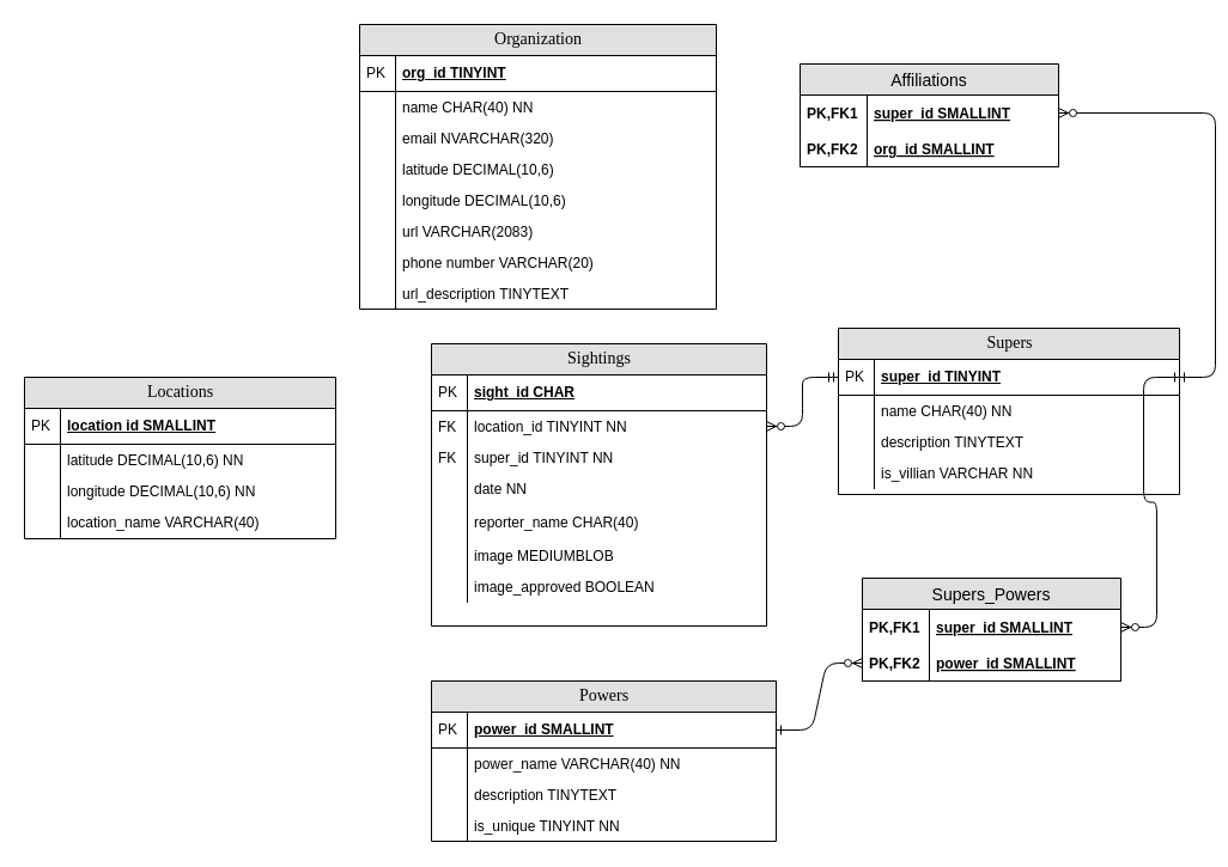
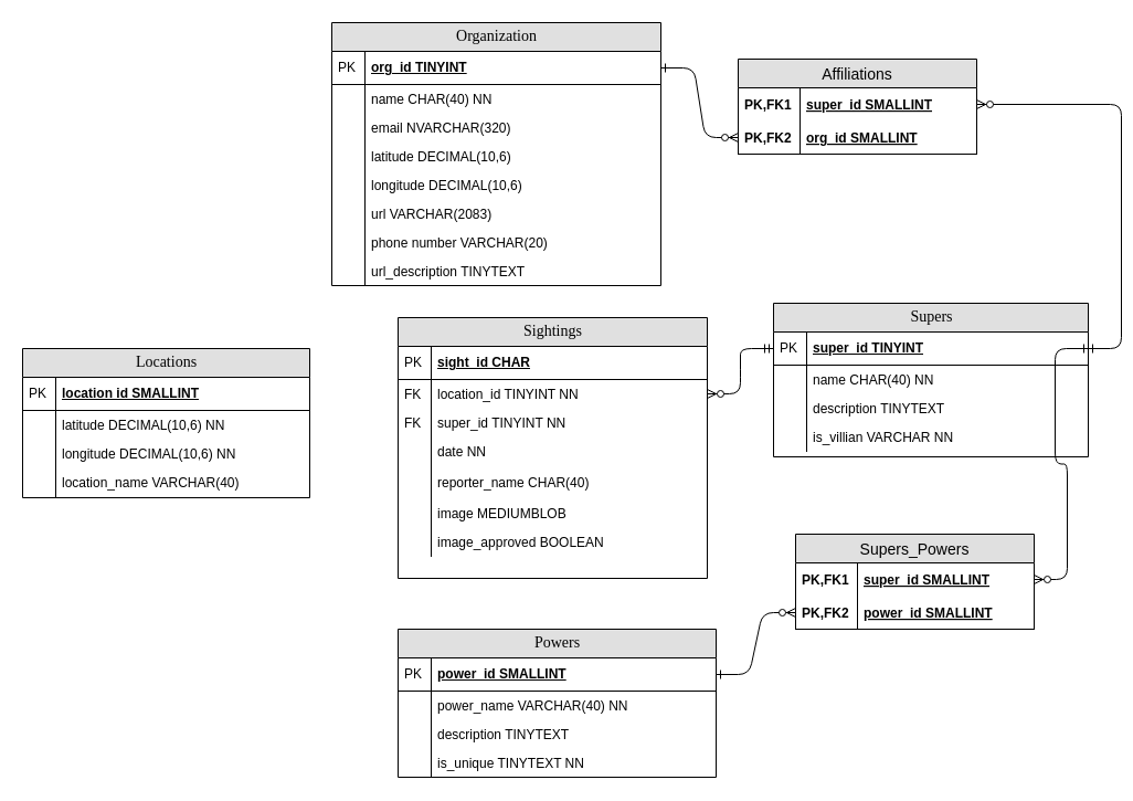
+ <mxCell id="75" value="" style="edgeStyle=entityRelationEdgeStyle;fontSize=12;html=1;endArrow=ERzeroToMany;startArrow=ERone;exitX=1;exitY=0.5;exitDx=0;exitDy=0;entryX=0;entryY=0.5;entryDx=0;entryDy=0;startFill=0;" parent="1" source="59" target="15" edge="1"><mxGeometry width="100" height="100" relative="1" as="geometry"><mxPoint x="659.857" y="204.429" as="sourcePoint" /><mxPoint x="739.857" y="204.429" as="targetPoint" /></mxGeometry></mxCell>
- <mxCell id="9" value="is_unique TINYINT NN" style="shape=partialRectangle;top=0;left=0;right=0;bottom=0;html=1;align=left;verticalAlign=top;fillColor=none;spacingLeft=34;spacingRight=4;whiteSpace=wrap;overflow=hidden;rotatable=0;points=[[0,0.5],[1,0.5]];portConstraint=eastwest;dropTarget=0;" parent="2" vertex="1"><mxGeometry y="108" width="288" height="26" as="geometry" /></mxCell>
+ <mxCell id="9" value="is_unique TINYTEXT NN" style="shape=partialRectangle;top=0;left=0;right=0;bottom=0;html=1;align=left;verticalAlign=top;fillColor=none;spacingLeft=34;spacingRight=4;whiteSpace=wrap;overflow=hidden;rotatable=0;points=[[0,0.5],[1,0.5]];portConstraint=eastwest;dropTarget=0;" parent="2" vertex="1"><mxGeometry y="108" width="288" height="26" as="geometry" /></mxCell>
